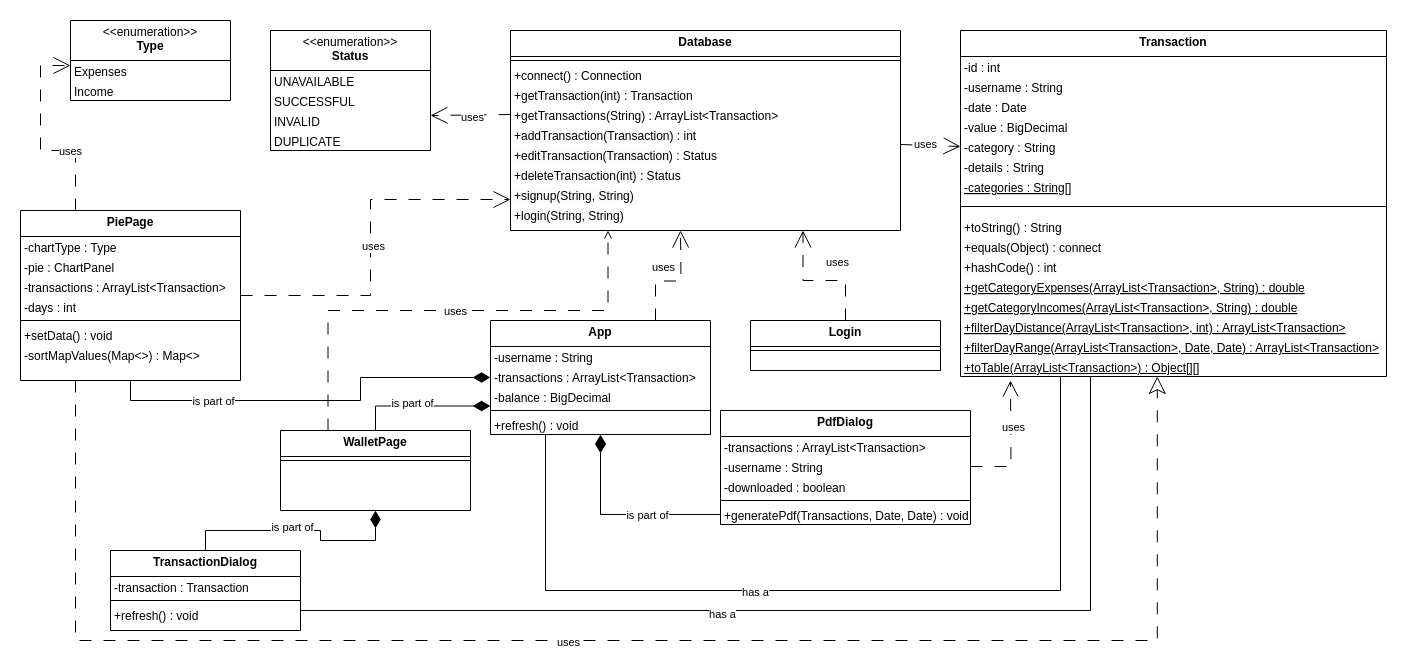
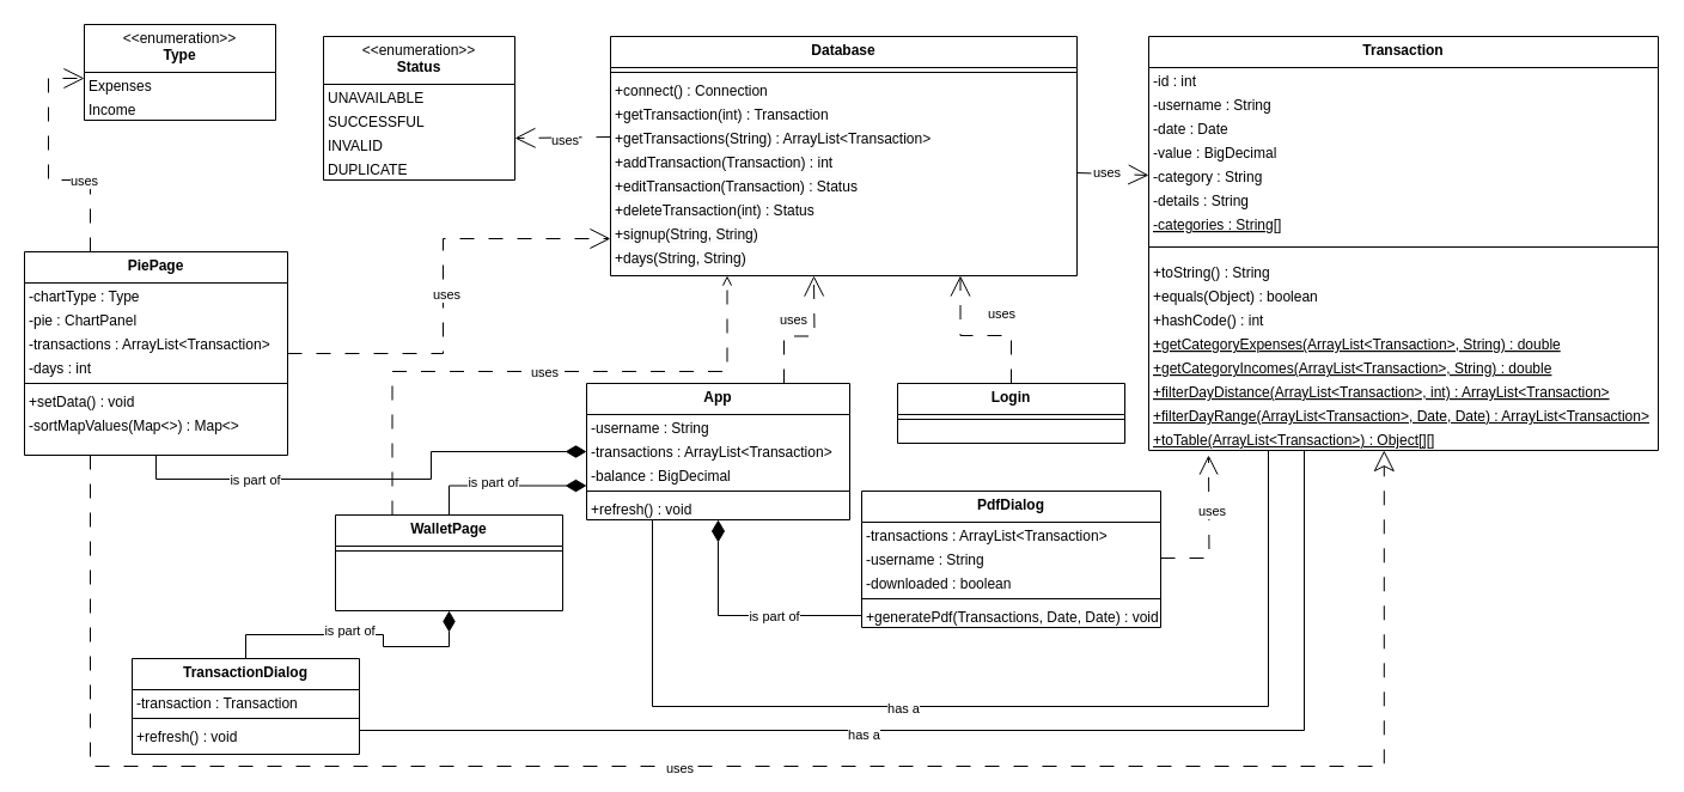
- <mxCell id="11" value="&lt;span style=&quot;color: rgb(0, 0, 0); font-family: Helvetica; font-size: 12px; font-style: normal; font-variant-ligatures: normal; font-variant-caps: normal; font-weight: 400; letter-spacing: normal; orphans: 2; text-align: left; text-indent: 0px; text-transform: none; widows: 2; word-spacing: 0px; -webkit-text-stroke-width: 0px; white-space: nowrap; background-color: rgb(251, 251, 251); text-decoration-thickness: initial; text-decoration-style: initial; text-decoration-color: initial; display: inline !important; float: none;&quot;&gt;+login(String, String)&lt;/span&gt;" style="text;whiteSpace=wrap;html=1;spacingLeft=4;spacingRight=4;spacing=0;" parent="2" vertex="1"><mxGeometry y="174" width="390" height="20" as="geometry" /></mxCell>
+ <mxCell id="11" value="&lt;span style=&quot;color: rgb(0, 0, 0); font-family: Helvetica; font-size: 12px; font-style: normal; font-variant-ligatures: normal; font-variant-caps: normal; font-weight: 400; letter-spacing: normal; orphans: 2; text-align: left; text-indent: 0px; text-transform: none; widows: 2; word-spacing: 0px; -webkit-text-stroke-width: 0px; white-space: nowrap; background-color: rgb(251, 251, 251); text-decoration-thickness: initial; text-decoration-style: initial; text-decoration-color: initial; display: inline !important; float: none;&quot;&gt;+days(String, String)&lt;/span&gt;" style="text;whiteSpace=wrap;html=1;spacingLeft=4;spacingRight=4;spacing=0;" parent="2" vertex="1"><mxGeometry y="174" width="390" height="20" as="geometry" /></mxCell>
- <mxCell id="22" value="&lt;span style=&quot;color: rgb(0, 0, 0); font-family: Helvetica; font-size: 12px; font-style: normal; font-variant-ligatures: normal; font-variant-caps: normal; font-weight: 400; letter-spacing: normal; orphans: 2; text-align: left; text-indent: 0px; text-transform: none; widows: 2; word-spacing: 0px; -webkit-text-stroke-width: 0px; white-space: nowrap; background-color: rgb(251, 251, 251); text-decoration-thickness: initial; text-decoration-style: initial; text-decoration-color: initial; display: inline !important; float: none;&quot;&gt;+equals(Object) : connect&lt;/span&gt;" style="text;whiteSpace=wrap;html=1;spacingLeft=4;spacingRight=4;spacing=0;" parent="12" vertex="1"><mxGeometry y="206" width="426" height="20" as="geometry" /></mxCell>
+ <mxCell id="22" value="&lt;span style=&quot;color: rgb(0, 0, 0); font-family: Helvetica; font-size: 12px; font-style: normal; font-variant-ligatures: normal; font-variant-caps: normal; font-weight: 400; letter-spacing: normal; orphans: 2; text-align: left; text-indent: 0px; text-transform: none; widows: 2; word-spacing: 0px; -webkit-text-stroke-width: 0px; white-space: nowrap; background-color: rgb(251, 251, 251); text-decoration-thickness: initial; text-decoration-style: initial; text-decoration-color: initial; display: inline !important; float: none;&quot;&gt;+equals(Object) : boolean&lt;/span&gt;" style="text;whiteSpace=wrap;html=1;spacingLeft=4;spacingRight=4;spacing=0;" parent="12" vertex="1"><mxGeometry y="206" width="426" height="20" as="geometry" /></mxCell>
